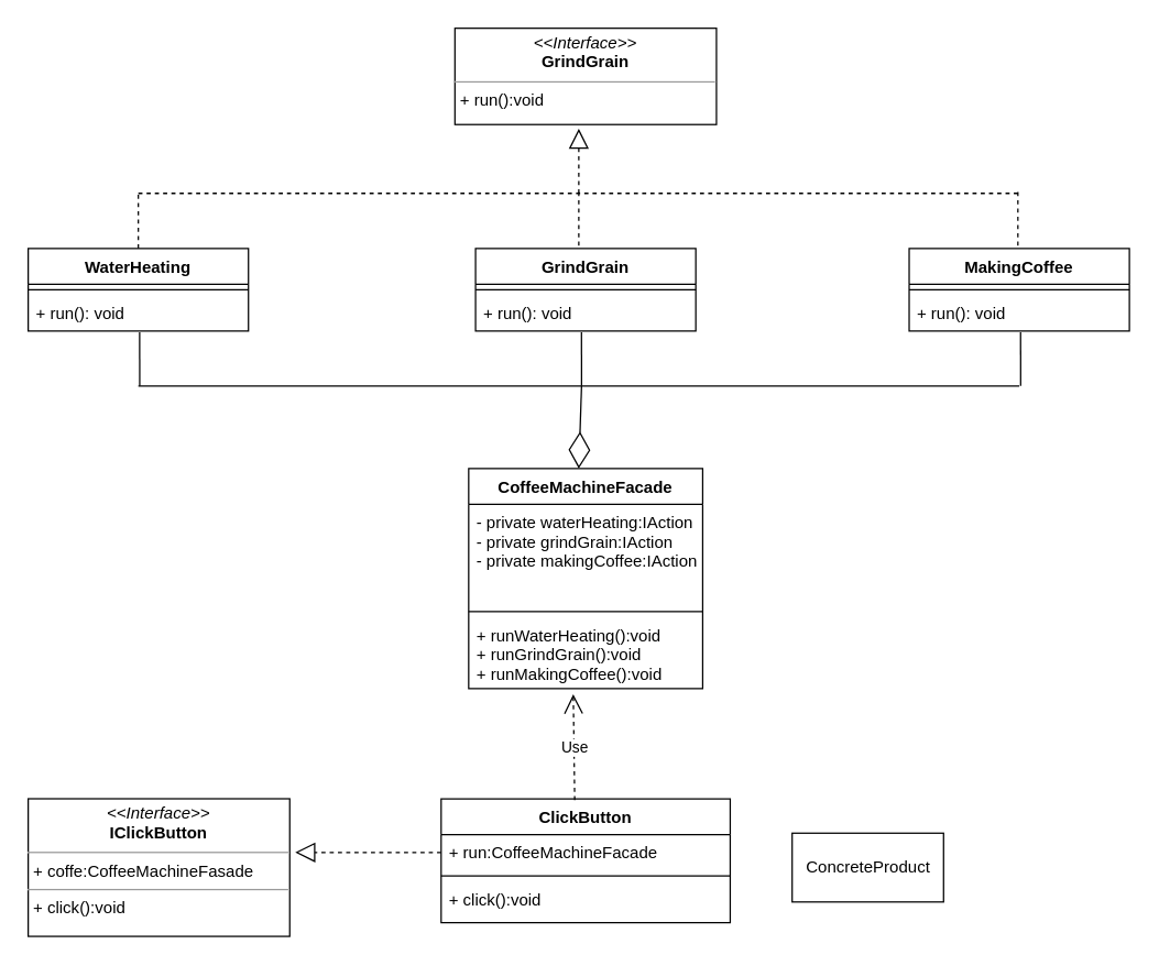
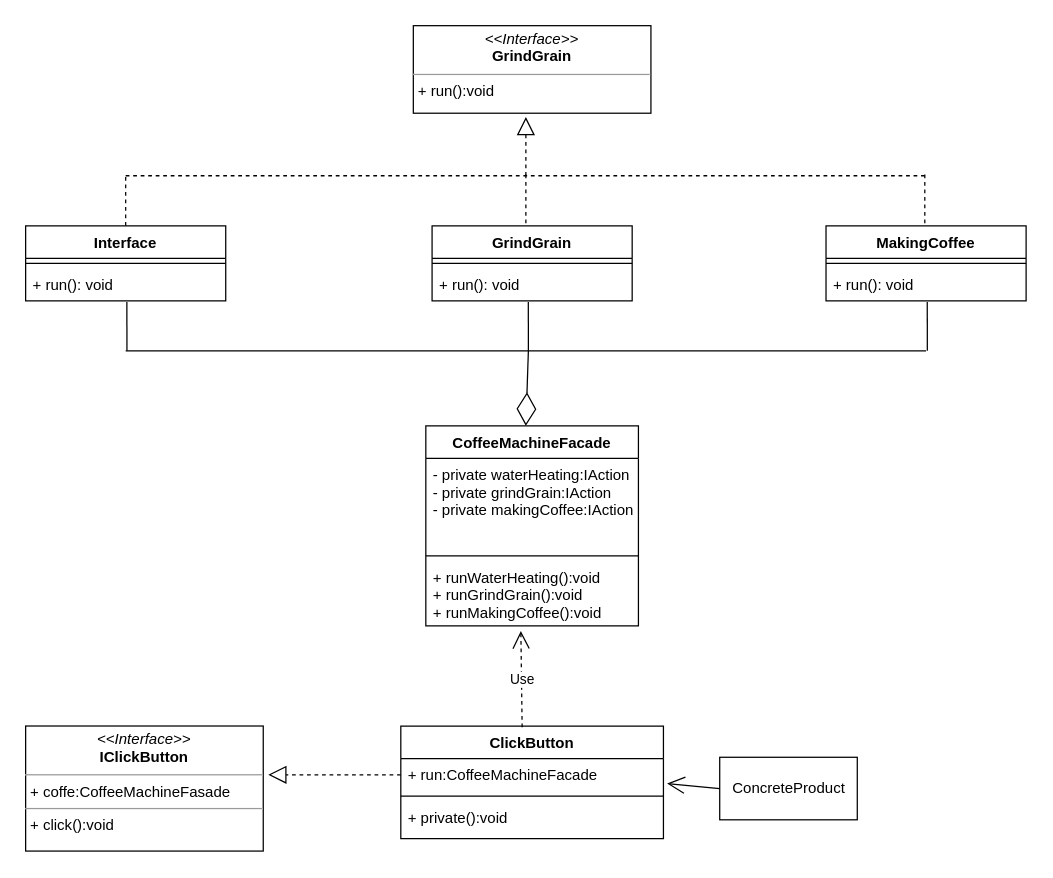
- <mxCell id="3" value="WaterHeating" style="swimlane;fontStyle=1;align=center;verticalAlign=top;childLayout=stackLayout;horizontal=1;startSize=26;horizontalStack=0;resizeParent=1;resizeParentMax=0;resizeLast=0;collapsible=1;marginBottom=0;" parent="1" vertex="1"><mxGeometry y="180" width="160" height="60" as="geometry" x="20" /></mxCell>
+ <mxCell id="3" value="Interface" style="swimlane;fontStyle=1;align=center;verticalAlign=top;childLayout=stackLayout;horizontal=1;startSize=26;horizontalStack=0;resizeParent=1;resizeParentMax=0;resizeLast=0;collapsible=1;marginBottom=0;" parent="1" vertex="1"><mxGeometry y="180" width="160" height="60" as="geometry" x="20" /></mxCell>
+ <mxCell id="34" value="" style="endArrow=open;endFill=1;endSize=12;html=1;rounded=0;exitX=0;exitY=0.5;exitDx=0;exitDy=0;entryX=1.014;entryY=0.769;entryDx=0;entryDy=0;entryPerimeter=0;" parent="1" source="33" target="28" edge="1"><mxGeometry width="160" relative="1" as="geometry"><mxPoint x="470" y="600" as="sourcePoint" /><mxPoint x="630" y="600" as="targetPoint" /></mxGeometry></mxCell>
- <mxCell id="30" value="+ click():void" style="text;strokeColor=none;fillColor=none;align=left;verticalAlign=top;spacingLeft=4;spacingRight=4;overflow=hidden;rotatable=0;points=[[0,0.5],[1,0.5]];portConstraint=eastwest;" parent="27" vertex="1"><mxGeometry y="60" width="210" height="30" as="geometry" /></mxCell>
+ <mxCell id="30" value="+ private():void" style="text;strokeColor=none;fillColor=none;align=left;verticalAlign=top;spacingLeft=4;spacingRight=4;overflow=hidden;rotatable=0;points=[[0,0.5],[1,0.5]];portConstraint=eastwest;" parent="27" vertex="1"><mxGeometry y="60" width="210" height="30" as="geometry" /></mxCell>
